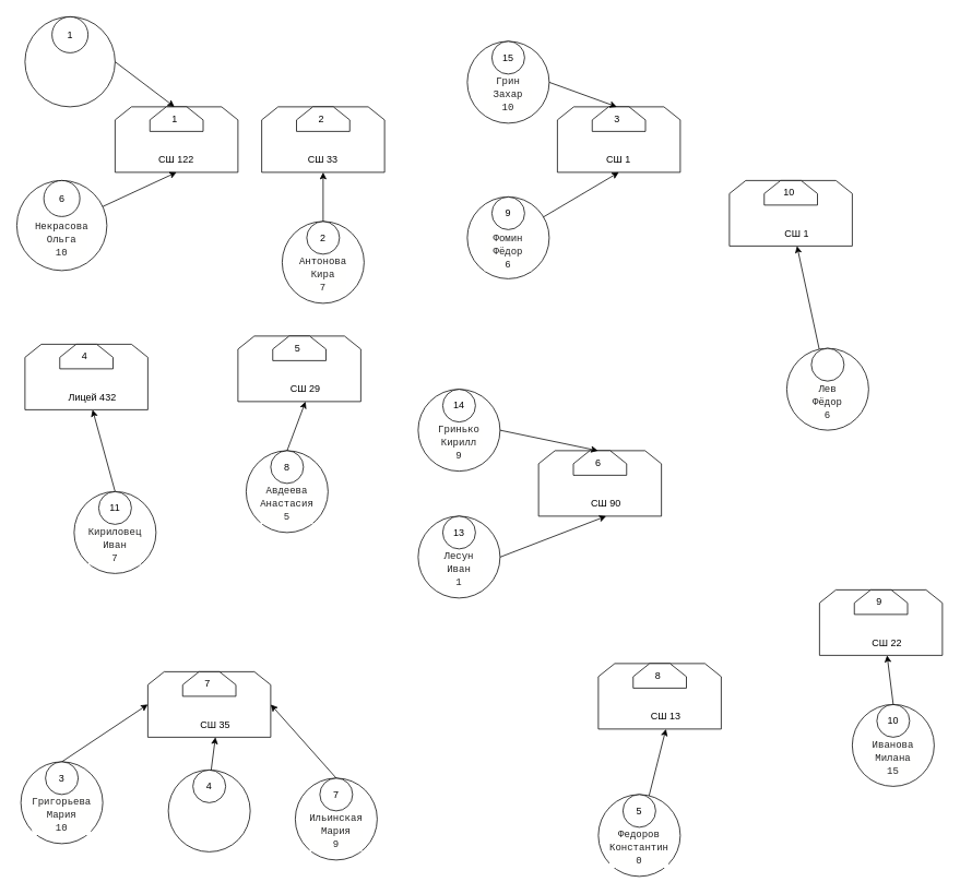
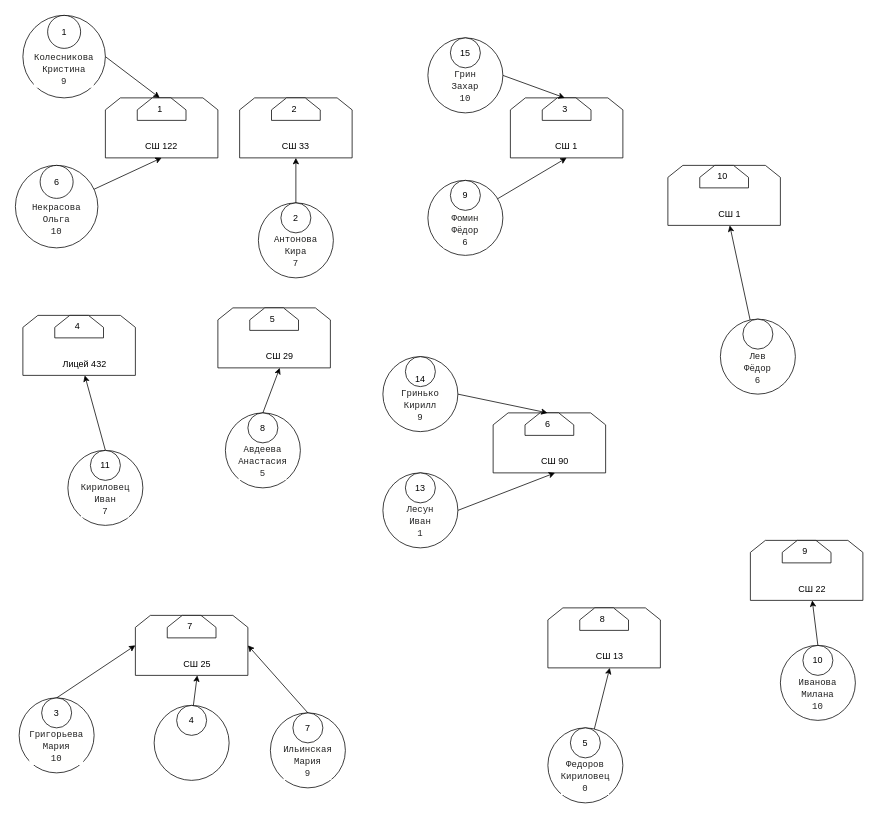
+ <mxCell id="7" value="&lt;div style=&quot;color: rgb(33, 33, 33); background-color: rgb(255, 255, 254); font-family: Consolas, &amp;quot;Courier New&amp;quot;, monospace; line-height: 16px;&quot;&gt;Колесникова Кристина&lt;/div&gt;&lt;div style=&quot;color: rgb(33, 33, 33); background-color: rgb(255, 255, 254); font-family: Consolas, &amp;quot;Courier New&amp;quot;, monospace; line-height: 16px;&quot;&gt;9&lt;/div&gt;" style="text;html=1;strokeColor=none;fillColor=none;align=center;verticalAlign=middle;whiteSpace=wrap;rounded=0;" vertex="1" parent="5"><mxGeometry y="41.25" width="66" height="33" as="geometry" /></mxCell>
- <mxCell id="91" value="14" style="text;html=1;strokeColor=none;fillColor=none;align=center;verticalAlign=middle;whiteSpace=wrap;rounded=0;" vertex="1" parent="90"><mxGeometry x="15" width="30" height="15" as="geometry" /></mxCell>
+ <mxCell id="91" value="14" style="text;html=1;strokeColor=none;fillColor=none;align=center;verticalAlign=middle;whiteSpace=wrap;rounded=0;" vertex="1" parent="90"><mxGeometry x="15" y="10" width="30" height="15" as="geometry" /></mxCell>
- <mxCell id="99" value="СШ 35" style="text;html=1;strokeColor=none;fillColor=none;align=center;verticalAlign=middle;whiteSpace=wrap;rounded=0;" vertex="1" parent="95"><mxGeometry x="45" y="50" width="75" height="30" as="geometry" /></mxCell>
+ <mxCell id="99" value="СШ 25" style="text;html=1;strokeColor=none;fillColor=none;align=center;verticalAlign=middle;whiteSpace=wrap;rounded=0;" vertex="1" parent="95"><mxGeometry x="45" y="50" width="75" height="30" as="geometry" /></mxCell>
- <mxCell id="142" value="&lt;div style=&quot;color: rgb(33, 33, 33); background-color: rgb(255, 255, 254); font-family: Consolas, &amp;quot;Courier New&amp;quot;, monospace; line-height: 16px;&quot;&gt;&lt;div style=&quot;line-height: 16px;&quot;&gt;&lt;div style=&quot;line-height: 16px;&quot;&gt;&lt;div style=&quot;line-height: 16px;&quot;&gt;Иванова Милана&lt;/div&gt;&lt;div style=&quot;line-height: 16px;&quot;&gt;15&lt;/div&gt;&lt;/div&gt;&lt;/div&gt;&lt;/div&gt;" style="text;html=1;strokeColor=none;fillColor=none;align=center;verticalAlign=middle;whiteSpace=wrap;rounded=0;" vertex="1" parent="140"><mxGeometry y="37.5" width="60" height="30" as="geometry" /></mxCell>
+ <mxCell id="142" value="&lt;div style=&quot;color: rgb(33, 33, 33); background-color: rgb(255, 255, 254); font-family: Consolas, &amp;quot;Courier New&amp;quot;, monospace; line-height: 16px;&quot;&gt;&lt;div style=&quot;line-height: 16px;&quot;&gt;&lt;div style=&quot;line-height: 16px;&quot;&gt;&lt;div style=&quot;line-height: 16px;&quot;&gt;Иванова Милана&lt;/div&gt;&lt;div style=&quot;line-height: 16px;&quot;&gt;10&lt;/div&gt;&lt;/div&gt;&lt;/div&gt;&lt;/div&gt;" style="text;html=1;strokeColor=none;fillColor=none;align=center;verticalAlign=middle;whiteSpace=wrap;rounded=0;" vertex="1" parent="140"><mxGeometry y="37.5" width="60" height="30" as="geometry" /></mxCell>
- <mxCell id="74" value="&lt;div style=&quot;color: rgb(33, 33, 33); background-color: rgb(255, 255, 254); font-family: Consolas, &amp;quot;Courier New&amp;quot;, monospace; line-height: 16px;&quot;&gt;&lt;div style=&quot;line-height: 16px;&quot;&gt;&lt;div style=&quot;line-height: 16px;&quot;&gt;&lt;div style=&quot;line-height: 16px;&quot;&gt;Федоров Константин&lt;/div&gt;&lt;div style=&quot;line-height: 16px;&quot;&gt;0&lt;/div&gt;&lt;/div&gt;&lt;/div&gt;&lt;/div&gt;" style="text;html=1;strokeColor=none;fillColor=none;align=center;verticalAlign=middle;whiteSpace=wrap;rounded=0;" vertex="1" parent="72"><mxGeometry y="37.5" width="60" height="30" as="geometry" /></mxCell>
+ <mxCell id="74" value="&lt;div style=&quot;color: rgb(33, 33, 33); background-color: rgb(255, 255, 254); font-family: Consolas, &amp;quot;Courier New&amp;quot;, monospace; line-height: 16px;&quot;&gt;&lt;div style=&quot;line-height: 16px;&quot;&gt;&lt;div style=&quot;line-height: 16px;&quot;&gt;&lt;div style=&quot;line-height: 16px;&quot;&gt;Федоров Кириловец&lt;/div&gt;&lt;div style=&quot;line-height: 16px;&quot;&gt;0&lt;/div&gt;&lt;/div&gt;&lt;/div&gt;&lt;/div&gt;" style="text;html=1;strokeColor=none;fillColor=none;align=center;verticalAlign=middle;whiteSpace=wrap;rounded=0;" vertex="1" parent="72"><mxGeometry y="37.5" width="60" height="30" as="geometry" /></mxCell>
